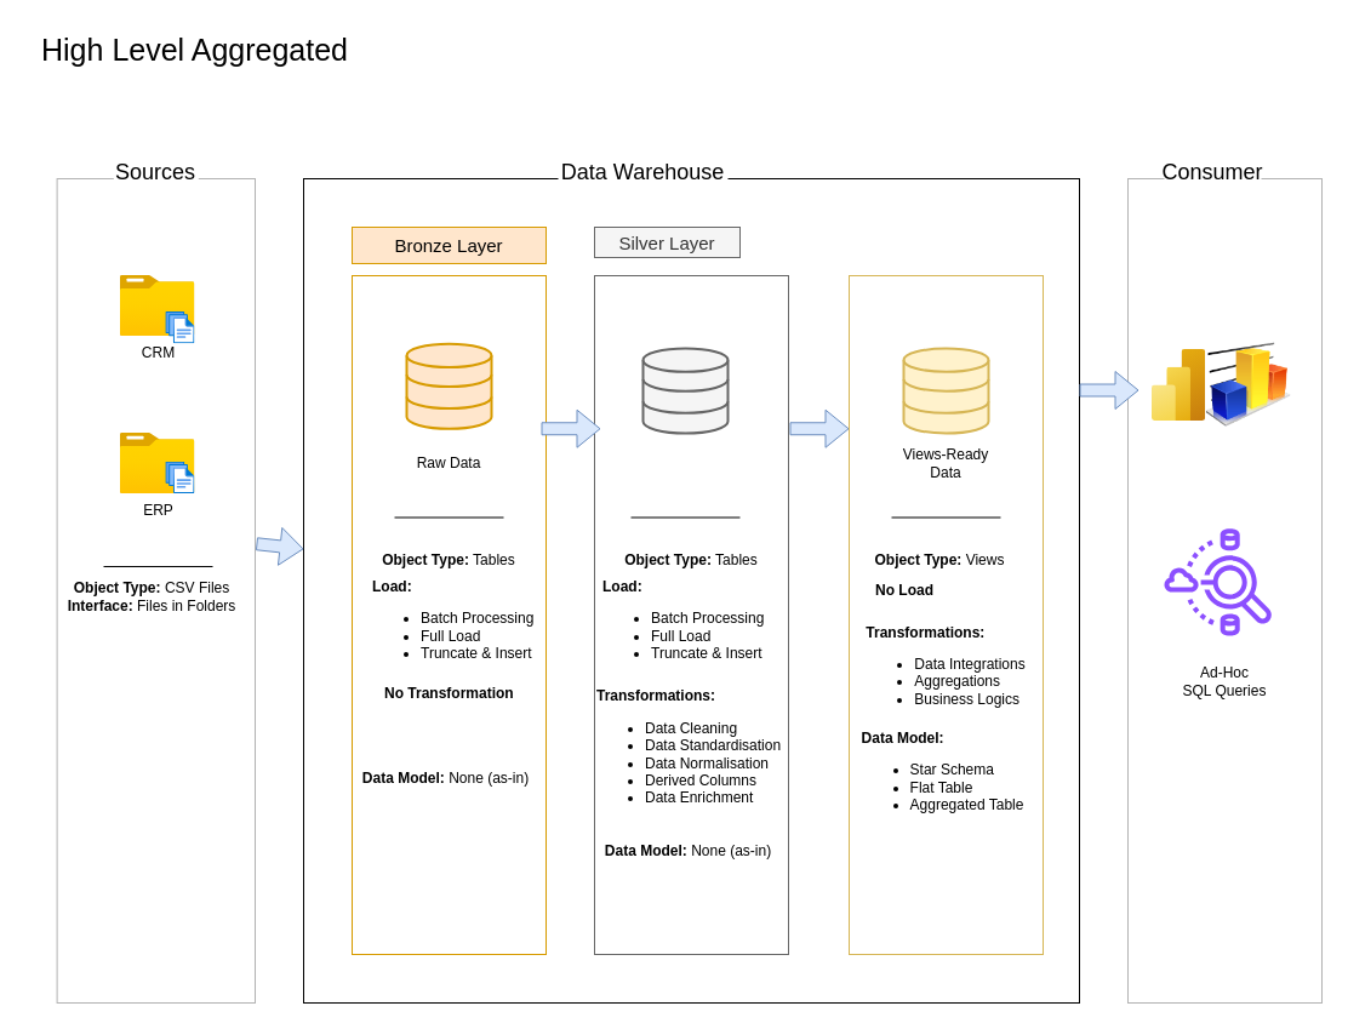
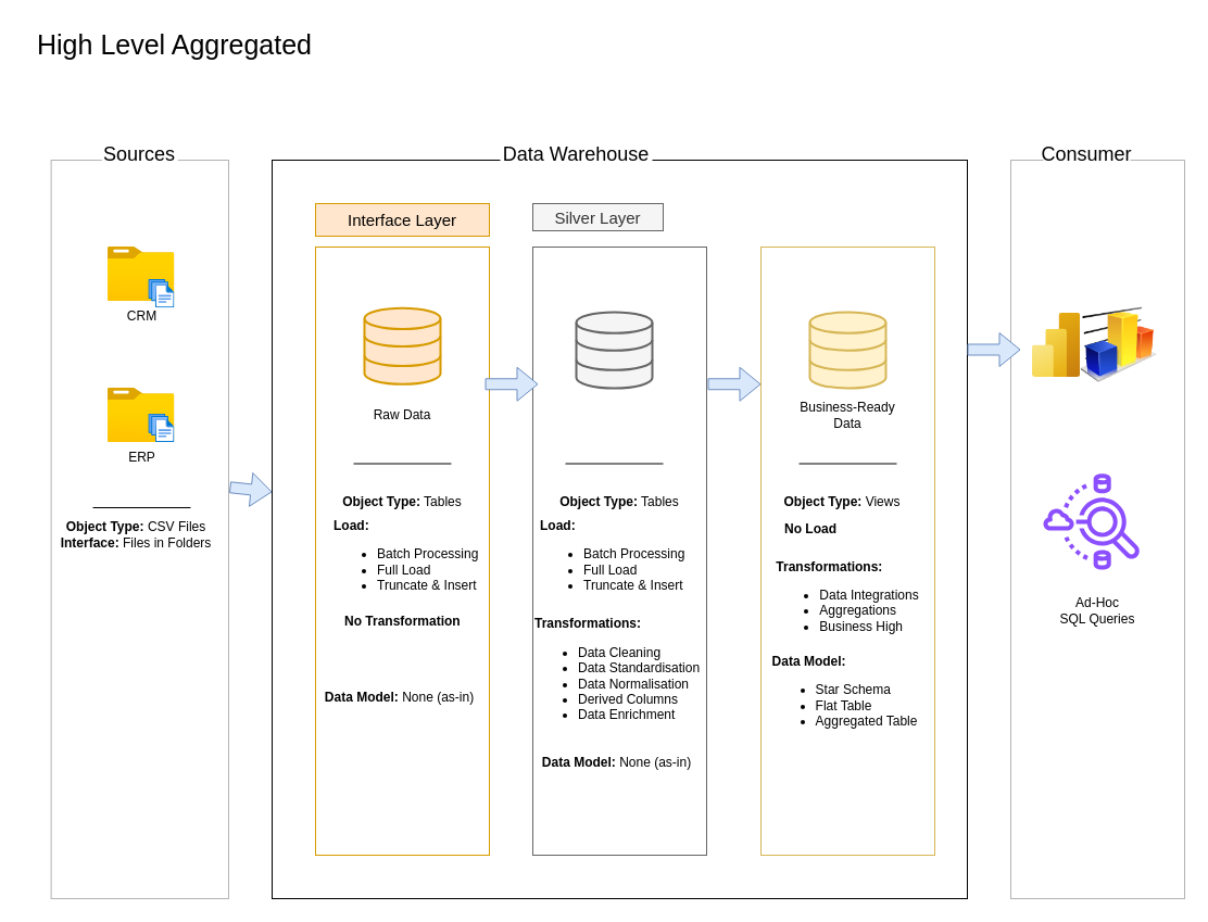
- <mxCell id="9" value="&lt;font style=&quot;font-size: 15px;&quot;&gt;Bronze Layer&lt;/font&gt;" style="rounded=0;whiteSpace=wrap;html=1;fillColor=#ffe6cc;strokeColor=#d79b00;" vertex="1" parent="1"><mxGeometry x="290" y="187" width="160" height="30" as="geometry" /></mxCell>
+ <mxCell id="9" value="&lt;font style=&quot;font-size: 15px;&quot;&gt;Interface Layer&lt;/font&gt;" style="rounded=0;whiteSpace=wrap;html=1;fillColor=#ffe6cc;strokeColor=#d79b00;" vertex="1" parent="1"><mxGeometry x="290" y="187" width="160" height="30" as="geometry" /></mxCell>
- <mxCell id="25" value="Views-Ready Data" style="text;html=1;align=center;verticalAlign=middle;whiteSpace=wrap;rounded=0;" vertex="1" parent="1"><mxGeometry x="730" y="367" width="100" height="30" as="geometry" /></mxCell>
+ <mxCell id="25" value="Business-Ready Data" style="text;html=1;align=center;verticalAlign=middle;whiteSpace=wrap;rounded=0;" vertex="1" parent="1"><mxGeometry x="730" y="367" width="100" height="30" as="geometry" /></mxCell>
- <mxCell id="40" value="&lt;div style=&quot;text-align: left;&quot;&gt;&lt;span style=&quot;background-color: transparent; color: light-dark(rgb(0, 0, 0), rgb(255, 255, 255));&quot;&gt;&lt;b&gt;Transformations:&lt;/b&gt;&lt;/span&gt;&lt;/div&gt;&lt;div style=&quot;text-align: left;&quot;&gt;&lt;ul&gt;&lt;li&gt;&lt;span style=&quot;background-color: transparent; color: light-dark(rgb(0, 0, 0), rgb(255, 255, 255));&quot;&gt;Data Integrations&lt;/span&gt;&lt;/li&gt;&lt;li&gt;&lt;span style=&quot;background-color: transparent; color: light-dark(rgb(0, 0, 0), rgb(255, 255, 255));&quot;&gt;Aggregations&lt;/span&gt;&lt;/li&gt;&lt;li&gt;&lt;span style=&quot;background-color: transparent; color: light-dark(rgb(0, 0, 0), rgb(255, 255, 255));&quot;&gt;Business Logics&lt;/span&gt;&lt;/li&gt;&lt;/ul&gt;&lt;/div&gt;&lt;div style=&quot;text-align: left;&quot;&gt;&lt;b&gt;&lt;br&gt;&lt;/b&gt;&lt;/div&gt;" style="text;html=1;align=center;verticalAlign=middle;whiteSpace=wrap;rounded=0;" vertex="1" parent="1"><mxGeometry x="700" y="547" width="160" height="30" as="geometry" /></mxCell>
+ <mxCell id="40" value="&lt;div style=&quot;text-align: left;&quot;&gt;&lt;span style=&quot;background-color: transparent; color: light-dark(rgb(0, 0, 0), rgb(255, 255, 255));&quot;&gt;&lt;b&gt;Transformations:&lt;/b&gt;&lt;/span&gt;&lt;/div&gt;&lt;div style=&quot;text-align: left;&quot;&gt;&lt;ul&gt;&lt;li&gt;&lt;span style=&quot;background-color: transparent; color: light-dark(rgb(0, 0, 0), rgb(255, 255, 255));&quot;&gt;Data Integrations&lt;/span&gt;&lt;/li&gt;&lt;li&gt;&lt;span style=&quot;background-color: transparent; color: light-dark(rgb(0, 0, 0), rgb(255, 255, 255));&quot;&gt;Aggregations&lt;/span&gt;&lt;/li&gt;&lt;li&gt;&lt;span style=&quot;background-color: transparent; color: light-dark(rgb(0, 0, 0), rgb(255, 255, 255));&quot;&gt;Business High&lt;/span&gt;&lt;/li&gt;&lt;/ul&gt;&lt;/div&gt;&lt;div style=&quot;text-align: left;&quot;&gt;&lt;b&gt;&lt;br&gt;&lt;/b&gt;&lt;/div&gt;" style="text;html=1;align=center;verticalAlign=middle;whiteSpace=wrap;rounded=0;" vertex="1" parent="1"><mxGeometry x="700" y="547" width="160" height="30" as="geometry" /></mxCell>
